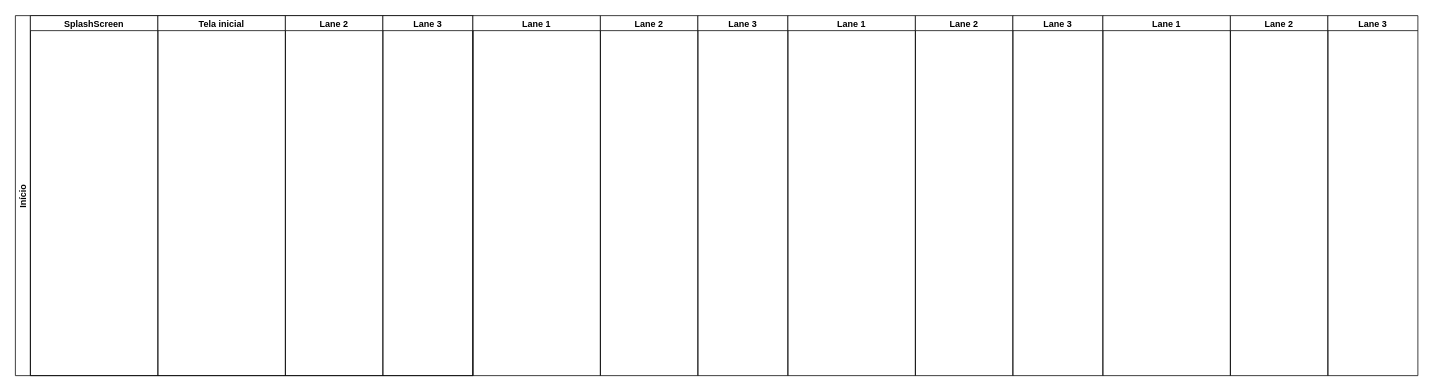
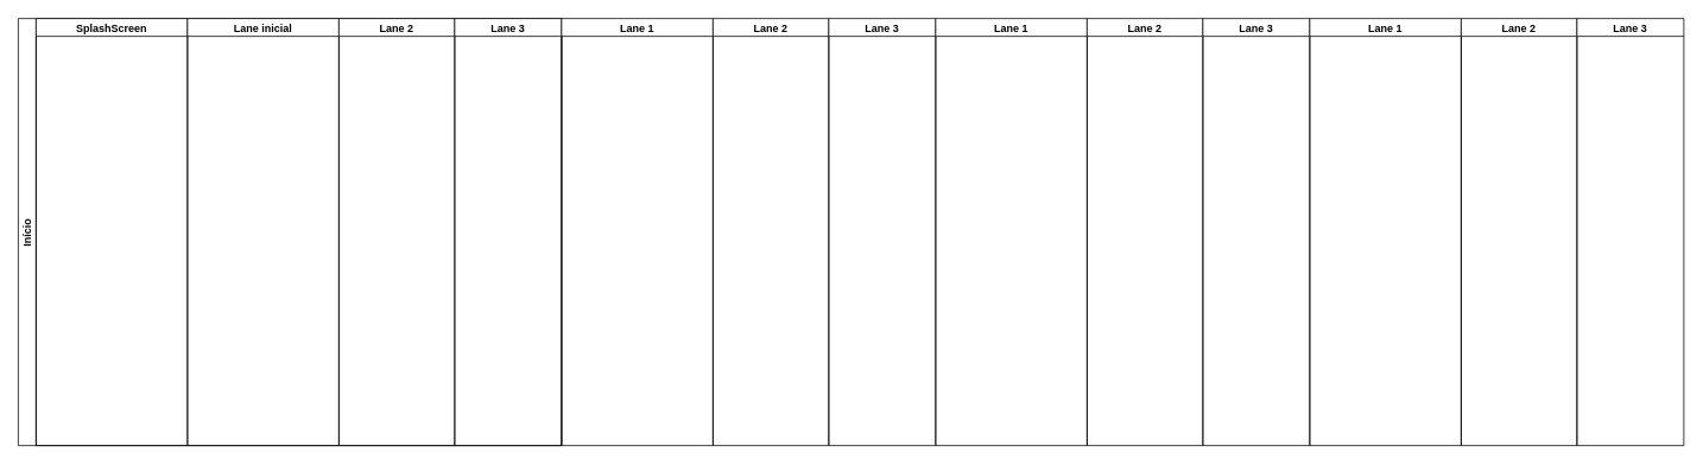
- <mxCell id="4" value="Tela inicial" style="swimlane;startSize=20;rounded=0;sketch=0;" vertex="1" parent="2"><mxGeometry x="190" width="170" height="480" as="geometry" /></mxCell>
+ <mxCell id="4" value="Lane inicial" style="swimlane;startSize=20;rounded=0;sketch=0;" vertex="1" parent="2"><mxGeometry x="190" width="170" height="480" as="geometry" /></mxCell>
